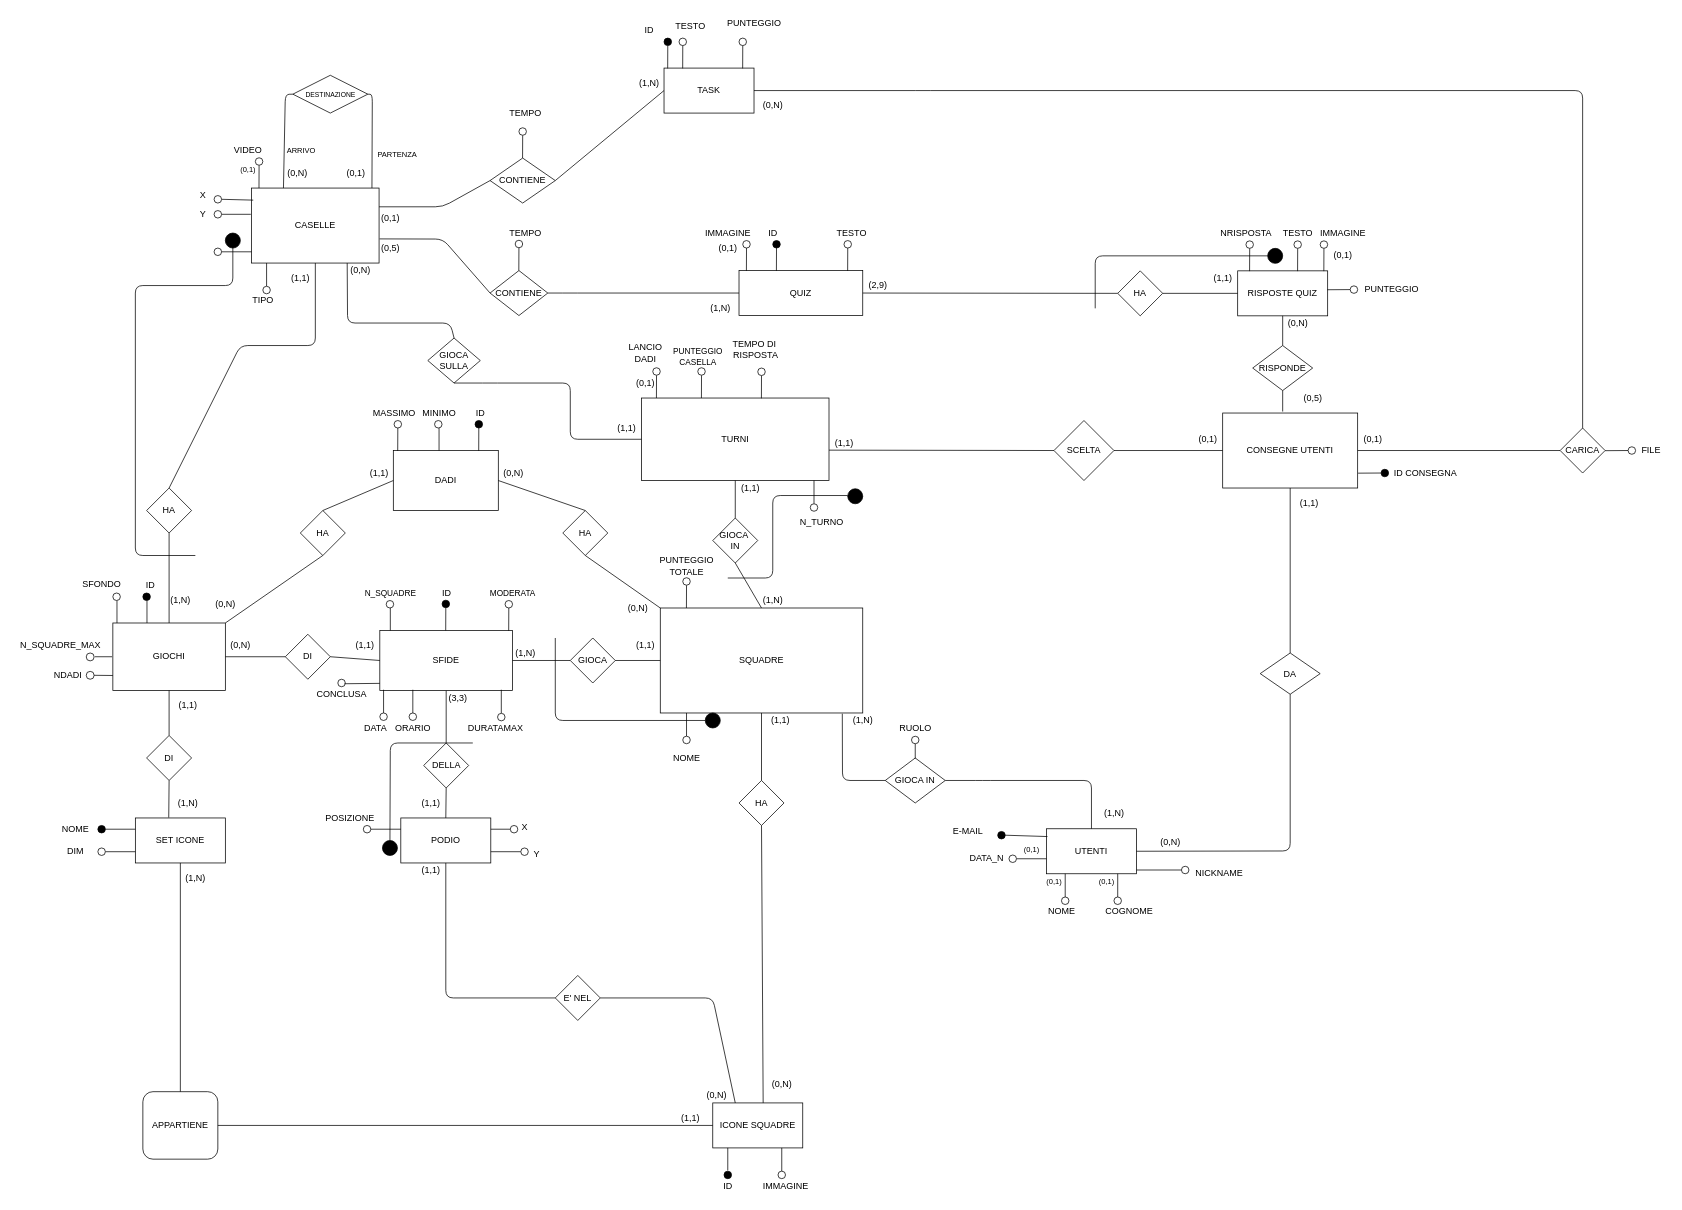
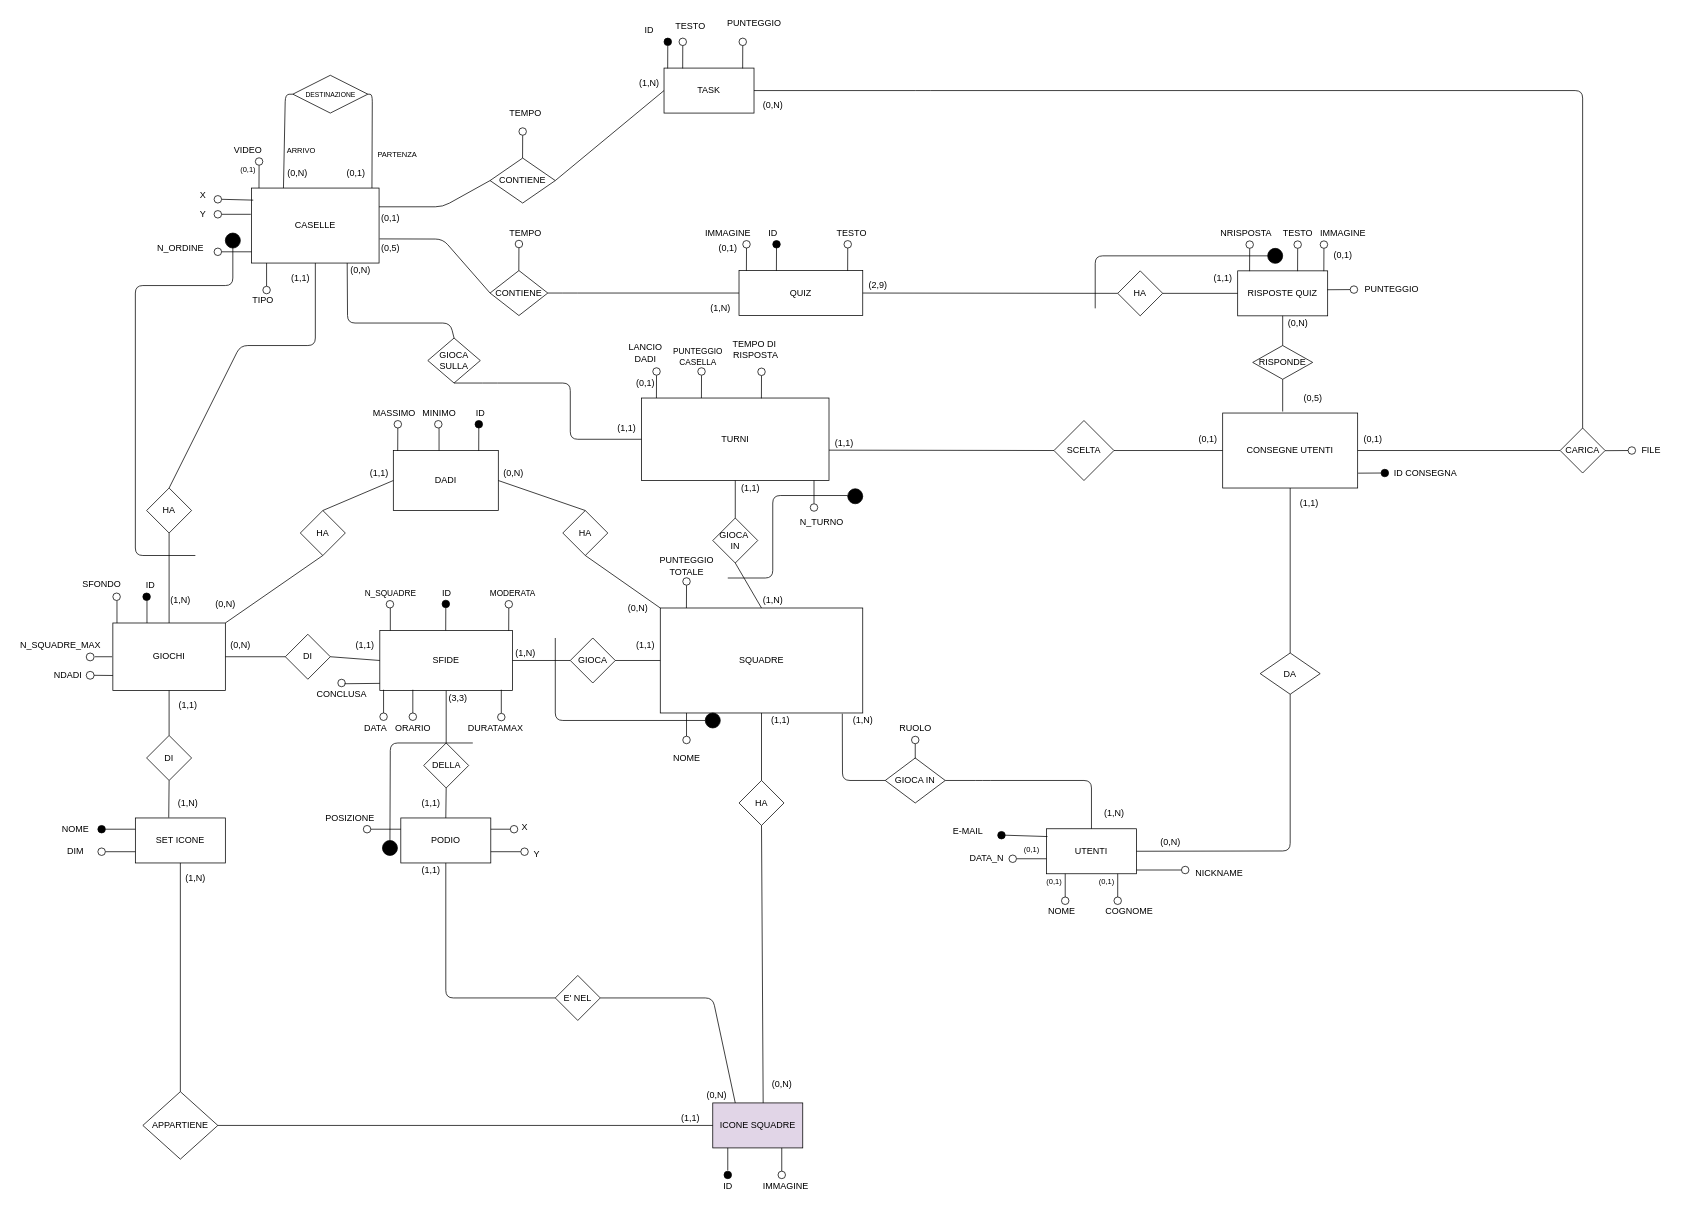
+ <mxCell id="168" value="N_ORDINE" style="text;html=1;align=center;verticalAlign=middle;resizable=0;points=[];autosize=1;strokeColor=none;" parent="1" vertex="1"><mxGeometry x="200" y="320" width="80" height="20" as="geometry" /></mxCell>
- <mxCell id="57" value="RISPONDE" style="rhombus;whiteSpace=wrap;html=1;" parent="1" vertex="1"><mxGeometry x="1670" y="460" width="80" height="60" as="geometry" /></mxCell>
+ <mxCell id="57" value="RISPONDE" style="rhombus;whiteSpace=wrap;html=1;" parent="1" vertex="1"><mxGeometry x="1670" y="460" width="80" height="45" as="geometry" /></mxCell>
- <mxCell id="22" value="APPARTIENE" style="whiteSpace=wrap;html=1;rounded=1;" parent="1" vertex="1"><mxGeometry x="190" y="1455" width="100" height="90" as="geometry" /></mxCell>
+ <mxCell id="22" value="APPARTIENE" style="rhombus;whiteSpace=wrap;html=1;" parent="1" vertex="1"><mxGeometry x="190" y="1455" width="100" height="90" as="geometry" /></mxCell>
- <mxCell id="20" value="ICONE SQUADRE" style="rounded=0;whiteSpace=wrap;html=1;" parent="1" vertex="1"><mxGeometry x="950" y="1470" width="120" height="60" as="geometry" /></mxCell>
+ <mxCell id="20" value="ICONE SQUADRE" style="rounded=0;whiteSpace=wrap;html=1;fillColor=#e1d5e7;" parent="1" vertex="1"><mxGeometry x="950" y="1470" width="120" height="60" as="geometry" /></mxCell>
